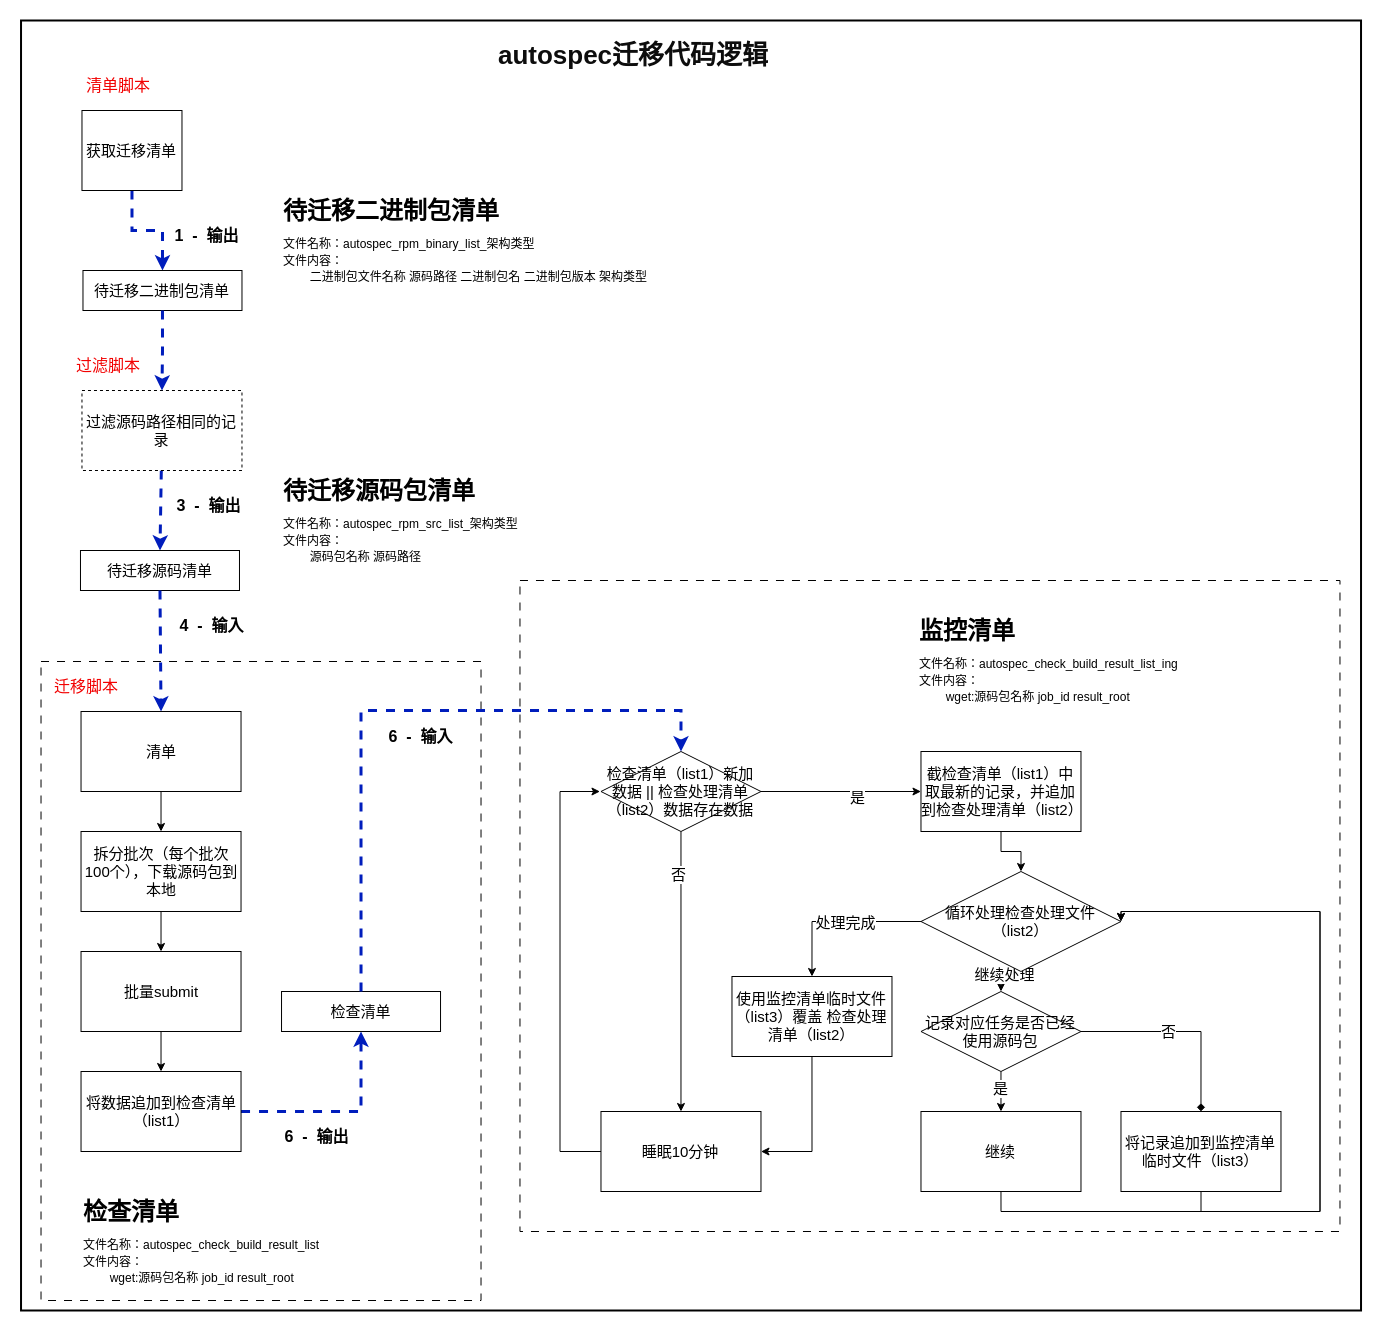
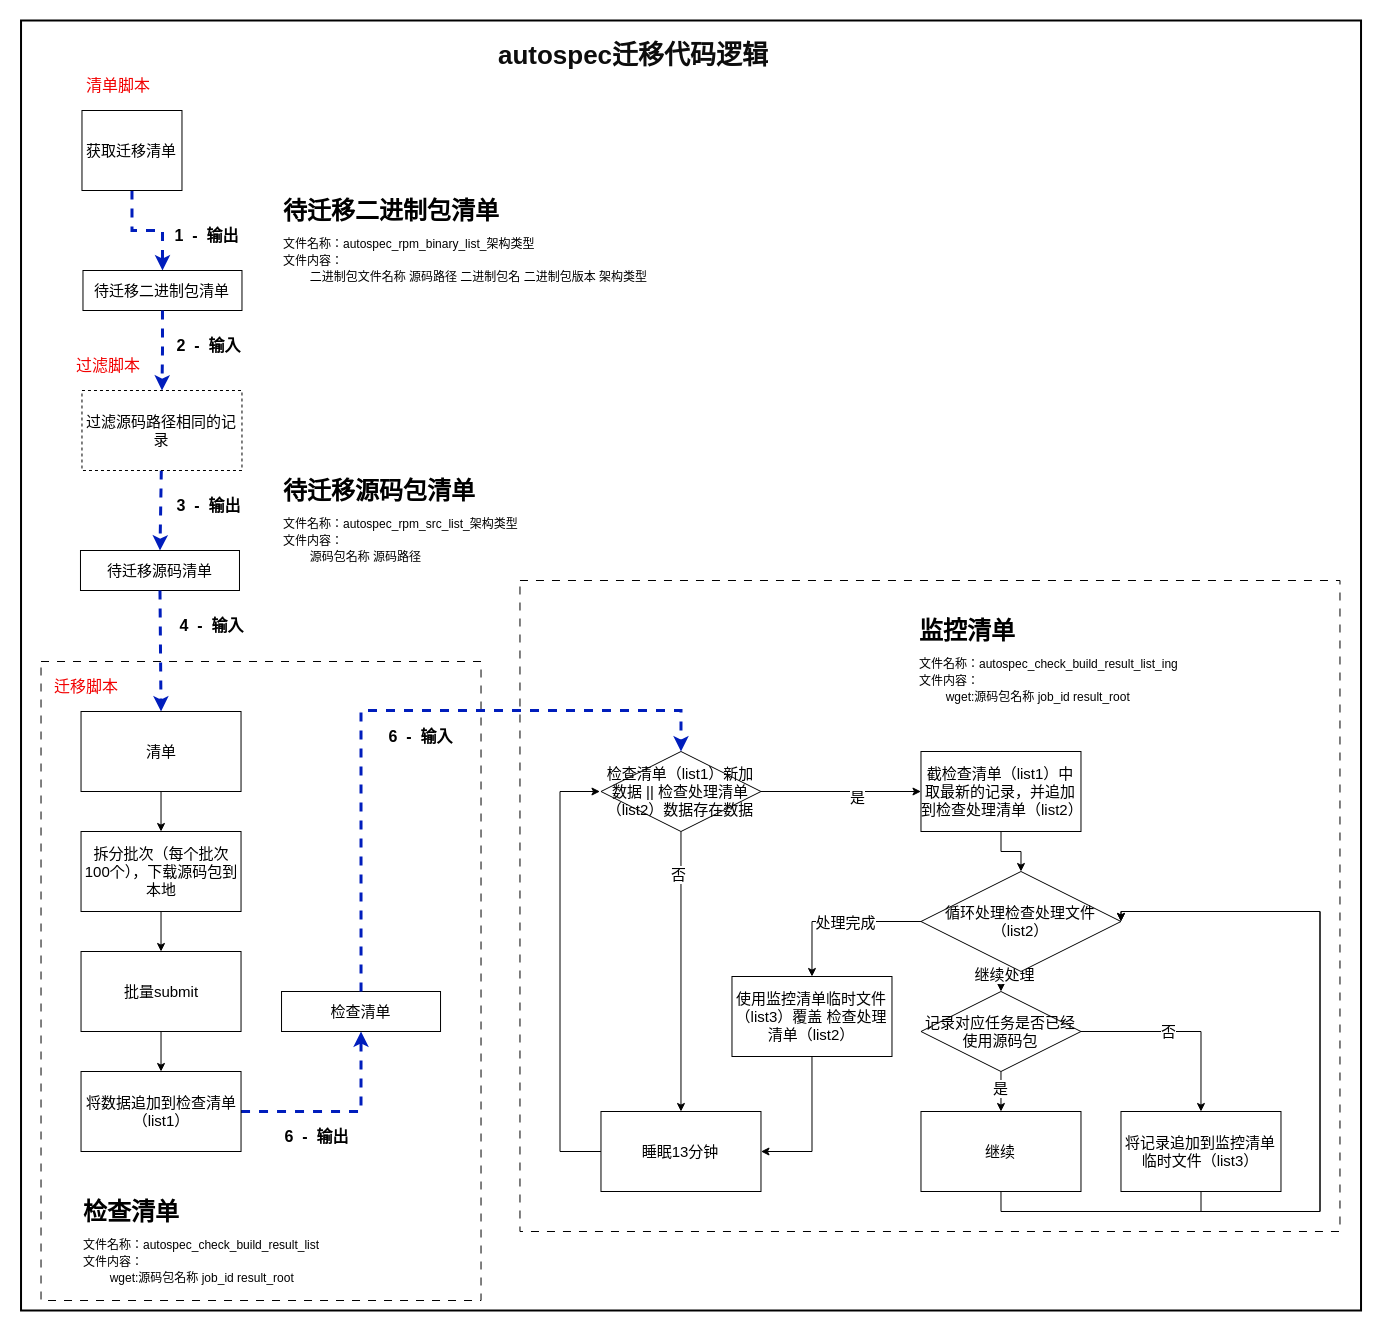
+ <mxCell id="35" value="2&amp;nbsp; -&amp;nbsp; 输入" style="text;html=1;align=center;verticalAlign=middle;resizable=0;points=[];autosize=1;strokeColor=none;fillColor=none;fontSize=16;fontStyle=1" parent="1" vertex="1"><mxGeometry x="162.53" y="330" width="90" height="30" as="geometry" /></mxCell>
- <mxCell id="28" style="edgeStyle=orthogonalEdgeStyle;rounded=0;orthogonalLoop=1;jettySize=auto;html=1;entryX=0.5;entryY=0;entryDx=0;entryDy=0;fontSize=15;endArrow=diamond;" parent="1" source="30" target="25" edge="1"><mxGeometry relative="1" as="geometry" /></mxCell>
+ <mxCell id="28" style="edgeStyle=orthogonalEdgeStyle;rounded=0;orthogonalLoop=1;jettySize=auto;html=1;entryX=0.5;entryY=0;entryDx=0;entryDy=0;fontSize=15;" parent="1" source="30" target="25" edge="1"><mxGeometry relative="1" as="geometry" /></mxCell>
- <mxCell id="34" value="睡眠10分钟" style="rounded=0;whiteSpace=wrap;html=1;fontSize=15;" parent="1" vertex="1"><mxGeometry x="600.48" y="1111" width="160" height="80" as="geometry" /></mxCell>
+ <mxCell id="34" value="睡眠13分钟" style="rounded=0;whiteSpace=wrap;html=1;fontSize=15;" parent="1" vertex="1"><mxGeometry x="600.48" y="1111" width="160" height="80" as="geometry" /></mxCell>
